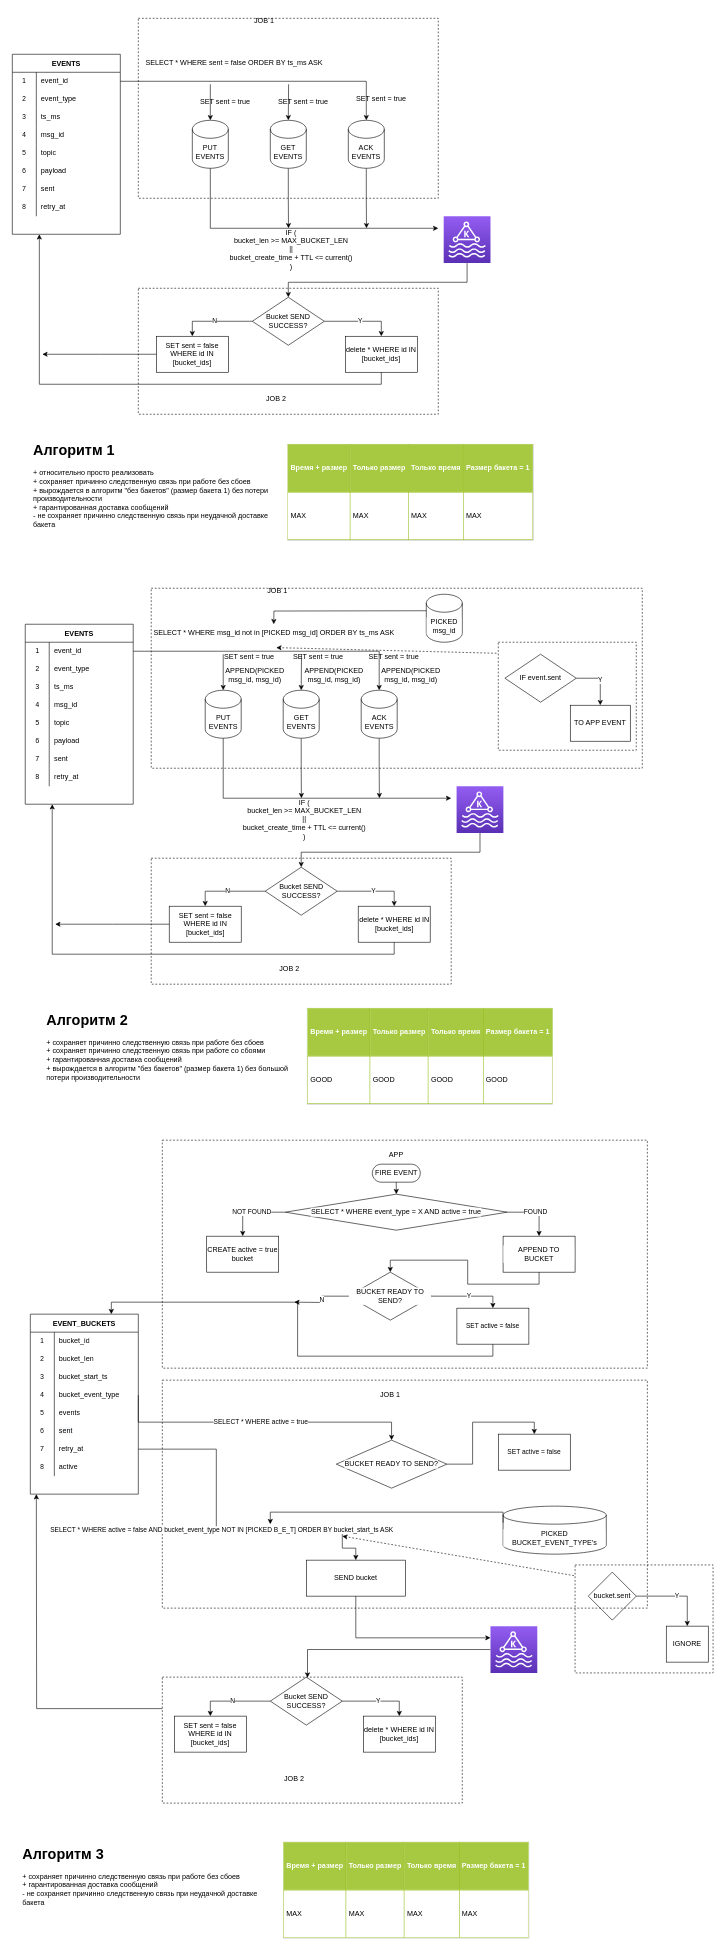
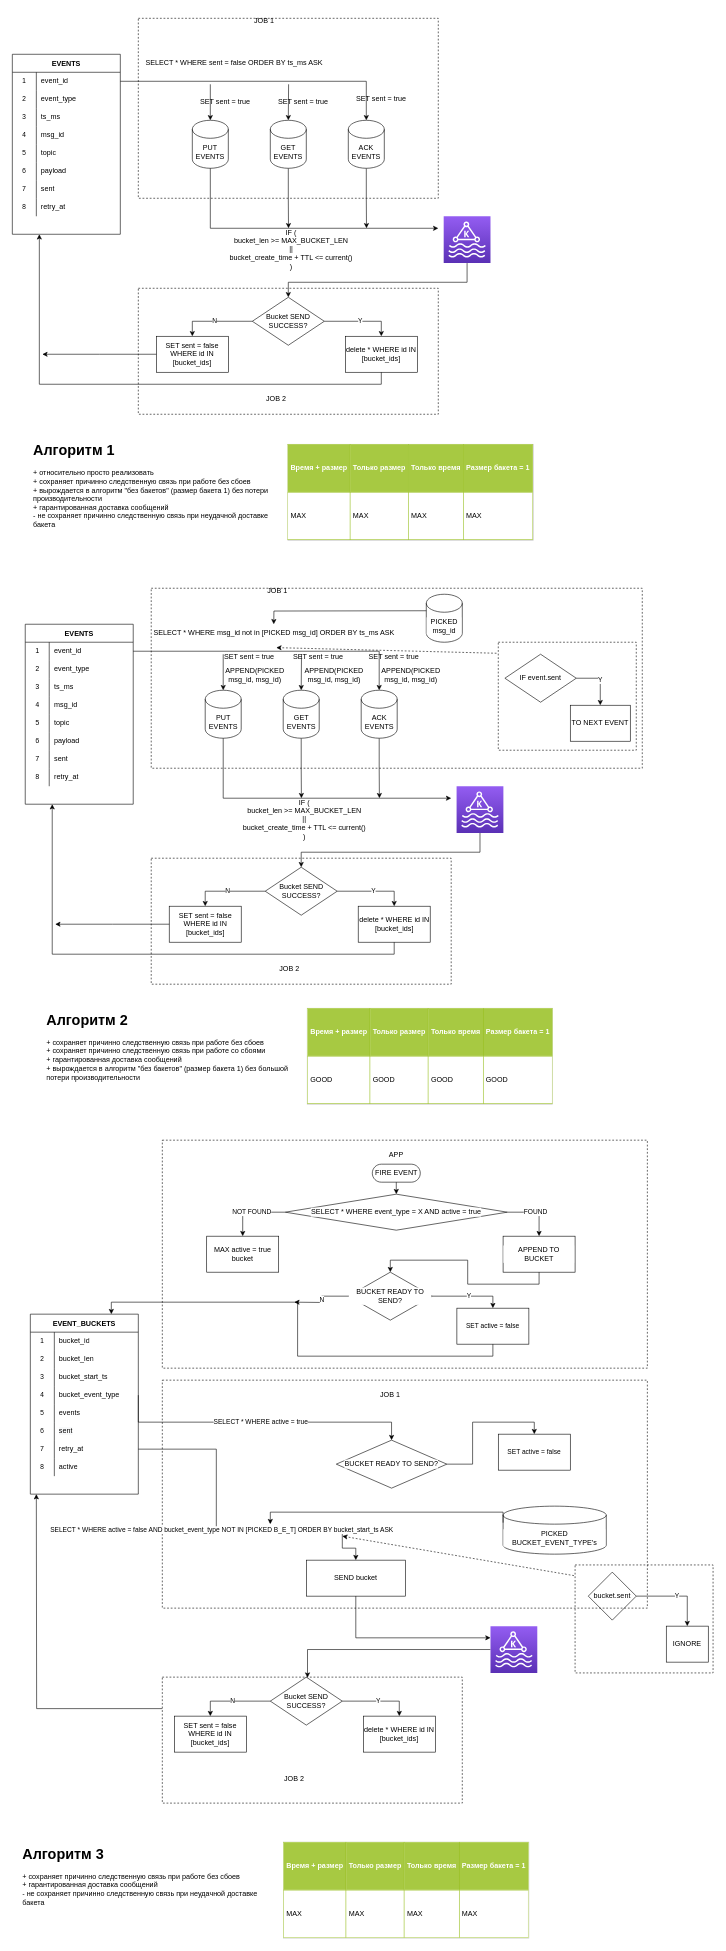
- <mxCell id="172" value="TO APP EVENT" style="rounded=0;whiteSpace=wrap;html=1;labelBackgroundColor=#FFFFFF;fillColor=none;gradientColor=#ffffff;" vertex="1" parent="1"><mxGeometry x="950" y="1175" width="100" height="60" as="geometry" /></mxCell>
+ <mxCell id="172" value="TO NEXT EVENT" style="rounded=0;whiteSpace=wrap;html=1;labelBackgroundColor=#FFFFFF;fillColor=none;gradientColor=#ffffff;" vertex="1" parent="1"><mxGeometry x="950" y="1175" width="100" height="60" as="geometry" /></mxCell>
- <mxCell id="151" value="CREATE active = true bucket" style="rounded=0;whiteSpace=wrap;html=1;labelBackgroundColor=#FFFFFF;fillColor=none;gradientColor=#ffffff;" vertex="1" parent="1"><mxGeometry x="344" y="2060" width="120" height="60" as="geometry" /></mxCell>
+ <mxCell id="151" value="MAX active = true bucket" style="rounded=0;whiteSpace=wrap;html=1;labelBackgroundColor=#FFFFFF;fillColor=none;gradientColor=#ffffff;" vertex="1" parent="1"><mxGeometry x="344" y="2060" width="120" height="60" as="geometry" /></mxCell>
